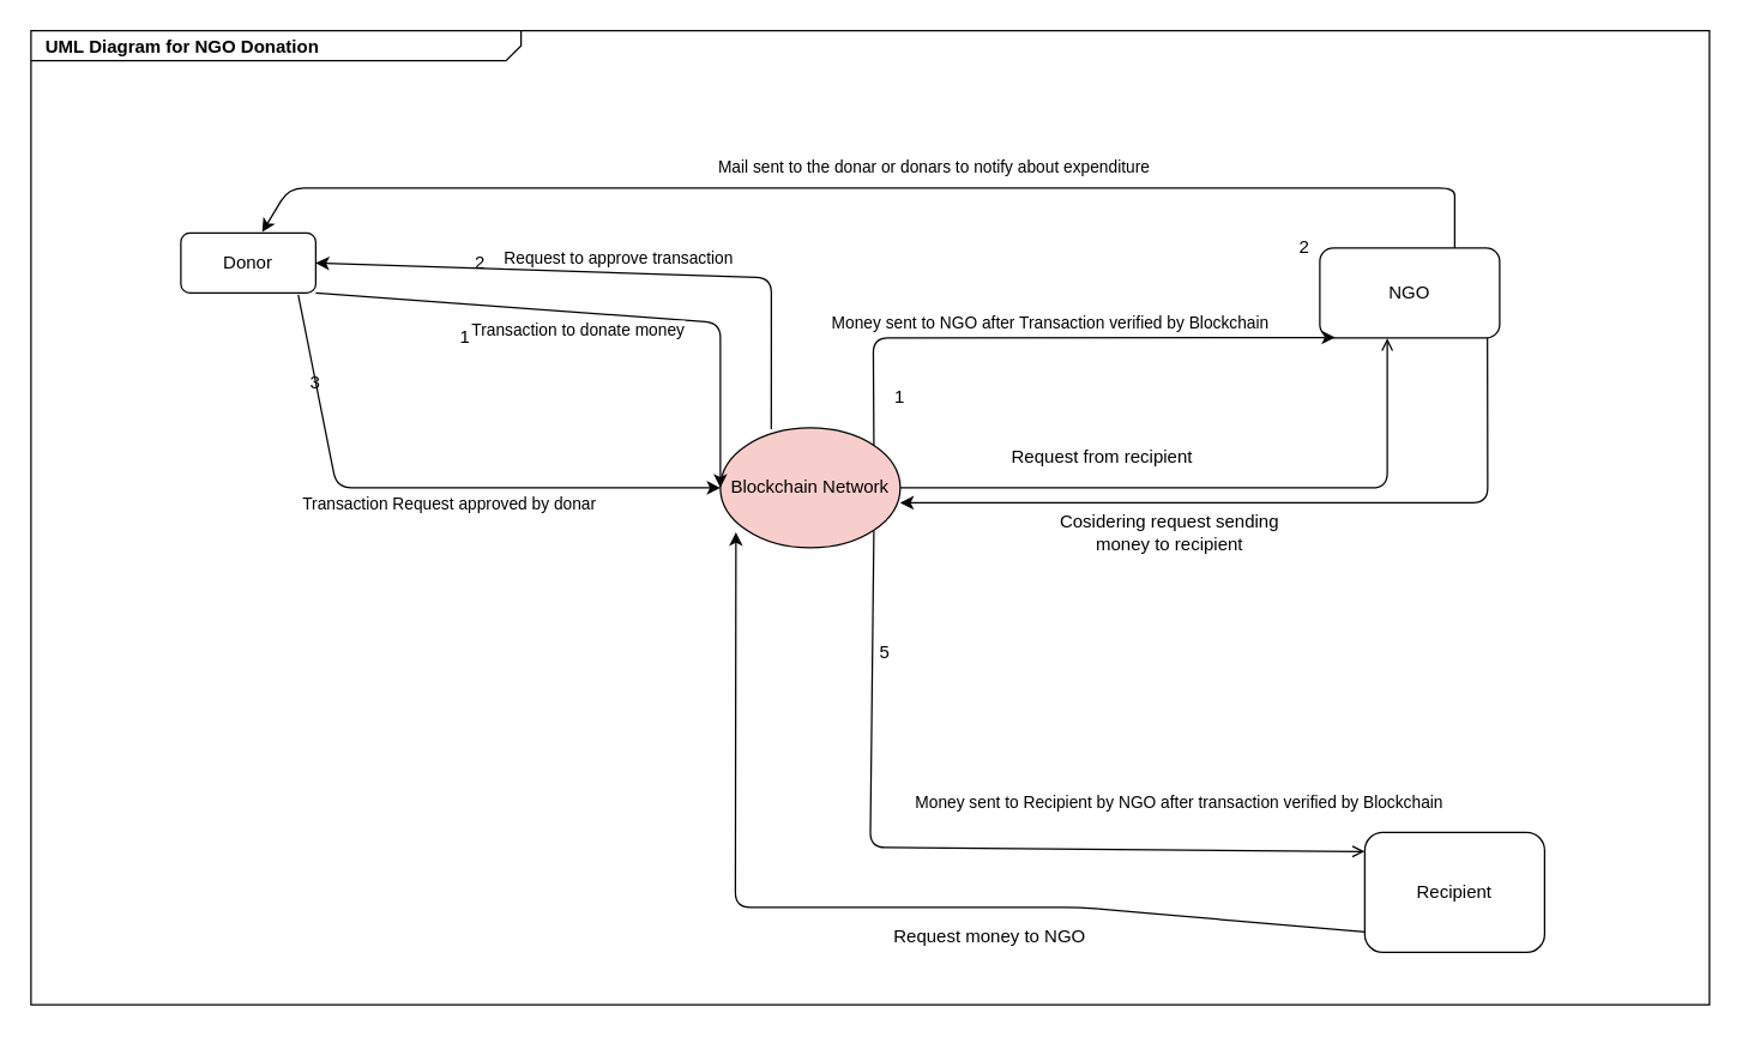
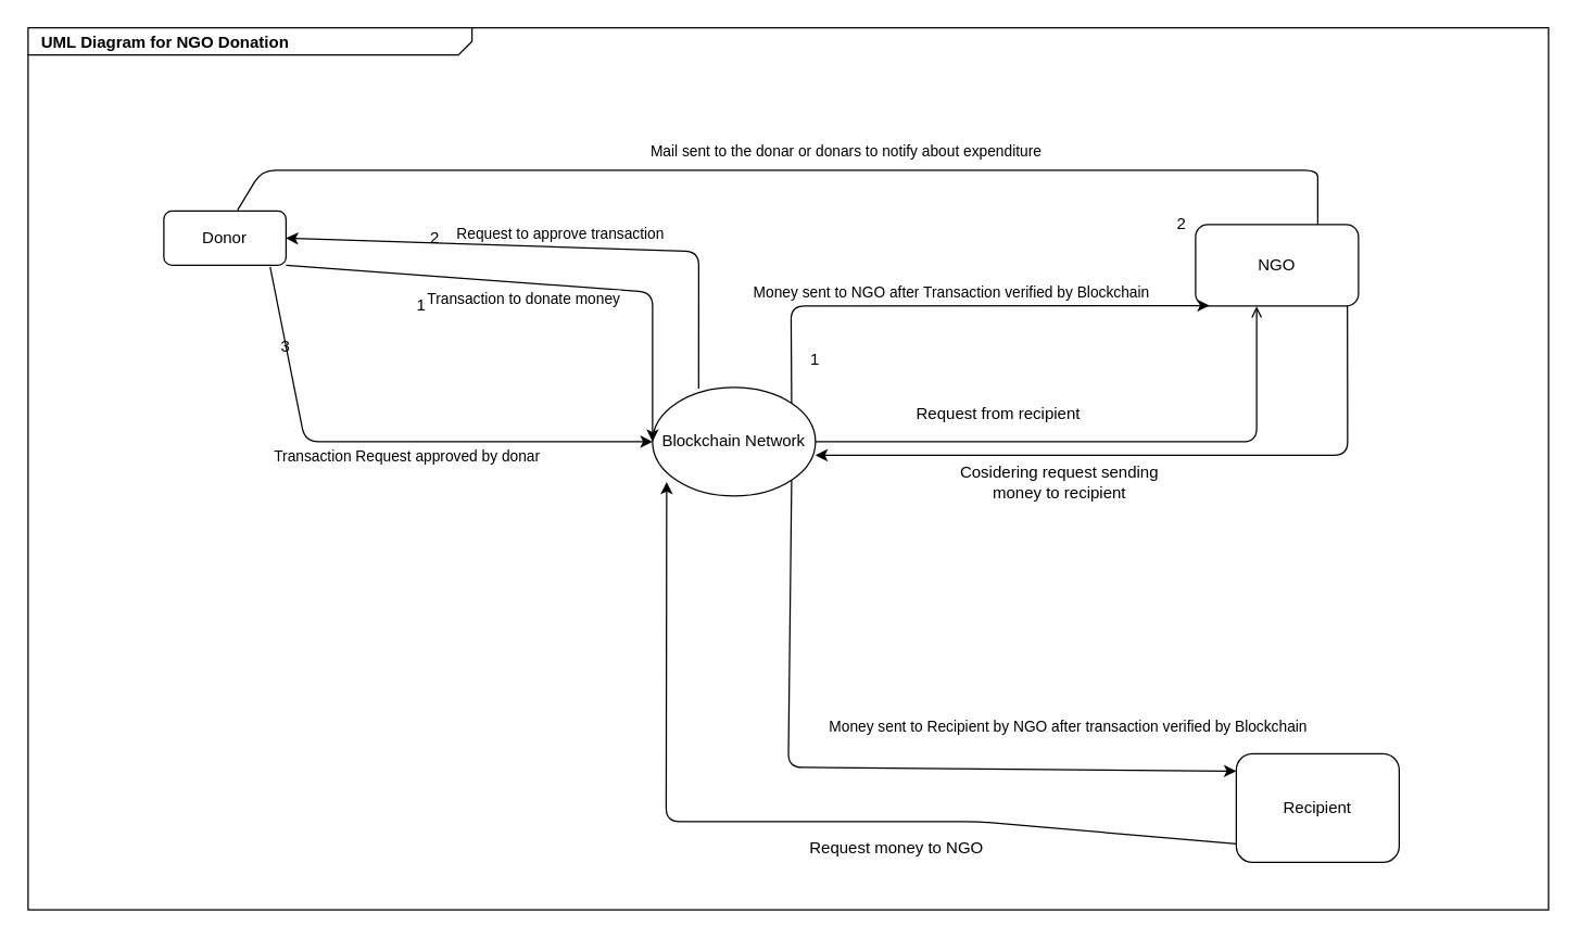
- <mxCell id="20" value="" style="endArrow=classic;html=1;entryX=0.603;entryY=-0.015;entryDx=0;entryDy=0;entryPerimeter=0;exitX=0.75;exitY=0;exitDx=0;exitDy=0;" parent="1" source="10" target="9" edge="1"><mxGeometry relative="1" as="geometry"><mxPoint x="919" y="156" as="sourcePoint" /><mxPoint x="810" y="135" as="targetPoint" /><Array as="points"><mxPoint x="970" y="145" /><mxPoint x="970" y="125" /><mxPoint x="520" y="125" /><mxPoint x="192" y="125" /></Array></mxGeometry></mxCell>
+ <mxCell id="20" value="" style="endArrow=none;html=1;entryX=0.603;entryY=-0.015;entryDx=0;entryDy=0;entryPerimeter=0;exitX=0.75;exitY=0;exitDx=0;exitDy=0;" parent="1" source="10" target="9" edge="1"><mxGeometry relative="1" as="geometry"><mxPoint x="919" y="156" as="sourcePoint" /><mxPoint x="810" y="135" as="targetPoint" /><Array as="points"><mxPoint x="970" y="145" /><mxPoint x="970" y="125" /><mxPoint x="520" y="125" /><mxPoint x="192" y="125" /></Array></mxGeometry></mxCell>
- <mxCell id="12" value="Blockchain Network" style="ellipse;whiteSpace=wrap;html=1;fillColor=#f8cecc;" parent="1" vertex="1"><mxGeometry x="480" y="285" width="120" height="80" as="geometry" /></mxCell>
+ <mxCell id="12" value="Blockchain Network" style="ellipse;whiteSpace=wrap;html=1;" parent="1" vertex="1"><mxGeometry x="480" y="285" width="120" height="80" as="geometry" /></mxCell>
- <mxCell id="29" value="5" style="text;html=1;strokeColor=none;fillColor=none;align=center;verticalAlign=middle;whiteSpace=wrap;rounded=0;" parent="1" vertex="1"><mxGeometry x="570" y="425" width="40" height="20" as="geometry" /></mxCell>
- <mxCell id="18" value="" style="endArrow=open;html=1;exitX=1;exitY=1;exitDx=0;exitDy=0;entryX=-0.001;entryY=0.16;entryDx=0;entryDy=0;entryPerimeter=0;" parent="1" source="12" target="11" edge="1"><mxGeometry relative="1" as="geometry"><mxPoint x="780" y="565" as="sourcePoint" /><mxPoint x="900" y="565" as="targetPoint" /><Array as="points"><mxPoint x="580" y="565" /></Array></mxGeometry></mxCell>
+ <mxCell id="18" value="" style="endArrow=classic;html=1;exitX=1;exitY=1;exitDx=0;exitDy=0;entryX=-0.001;entryY=0.16;entryDx=0;entryDy=0;entryPerimeter=0;" parent="1" source="12" target="11" edge="1"><mxGeometry relative="1" as="geometry"><mxPoint x="780" y="565" as="sourcePoint" /><mxPoint x="900" y="565" as="targetPoint" /><Array as="points"><mxPoint x="580" y="565" /></Array></mxGeometry></mxCell>
